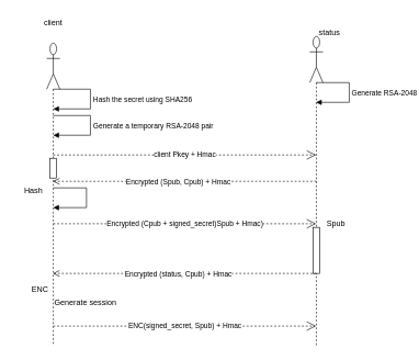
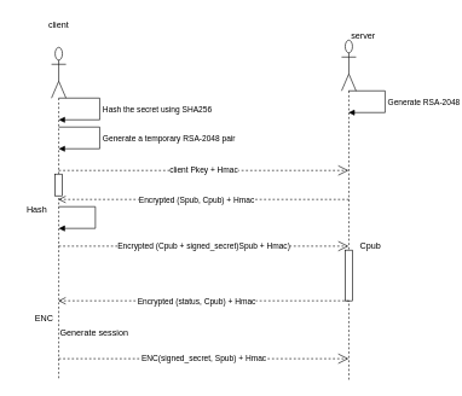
- <mxCell id="7" value="status" style="text;strokeColor=none;align=center;fillColor=none;html=1;verticalAlign=middle;whiteSpace=wrap;rounded=0;" vertex="1" parent="1"><mxGeometry x="470" y="35" width="60" height="30" as="geometry" /></mxCell>
+ <mxCell id="7" value="server" style="text;strokeColor=none;align=center;fillColor=none;html=1;verticalAlign=middle;whiteSpace=wrap;rounded=0;" vertex="1" parent="1"><mxGeometry x="470" y="35" width="60" height="30" as="geometry" /></mxCell>
- <mxCell id="14" value="Spub" style="text;strokeColor=none;align=center;fillColor=none;html=1;verticalAlign=middle;whiteSpace=wrap;rounded=0;" vertex="1" parent="1"><mxGeometry x="480" y="325" width="60" height="30" as="geometry" /></mxCell>
+ <mxCell id="14" value="Cpub" style="text;strokeColor=none;align=center;fillColor=none;html=1;verticalAlign=middle;whiteSpace=wrap;rounded=0;" vertex="1" parent="1"><mxGeometry x="480" y="325" width="60" height="30" as="geometry" /></mxCell>
